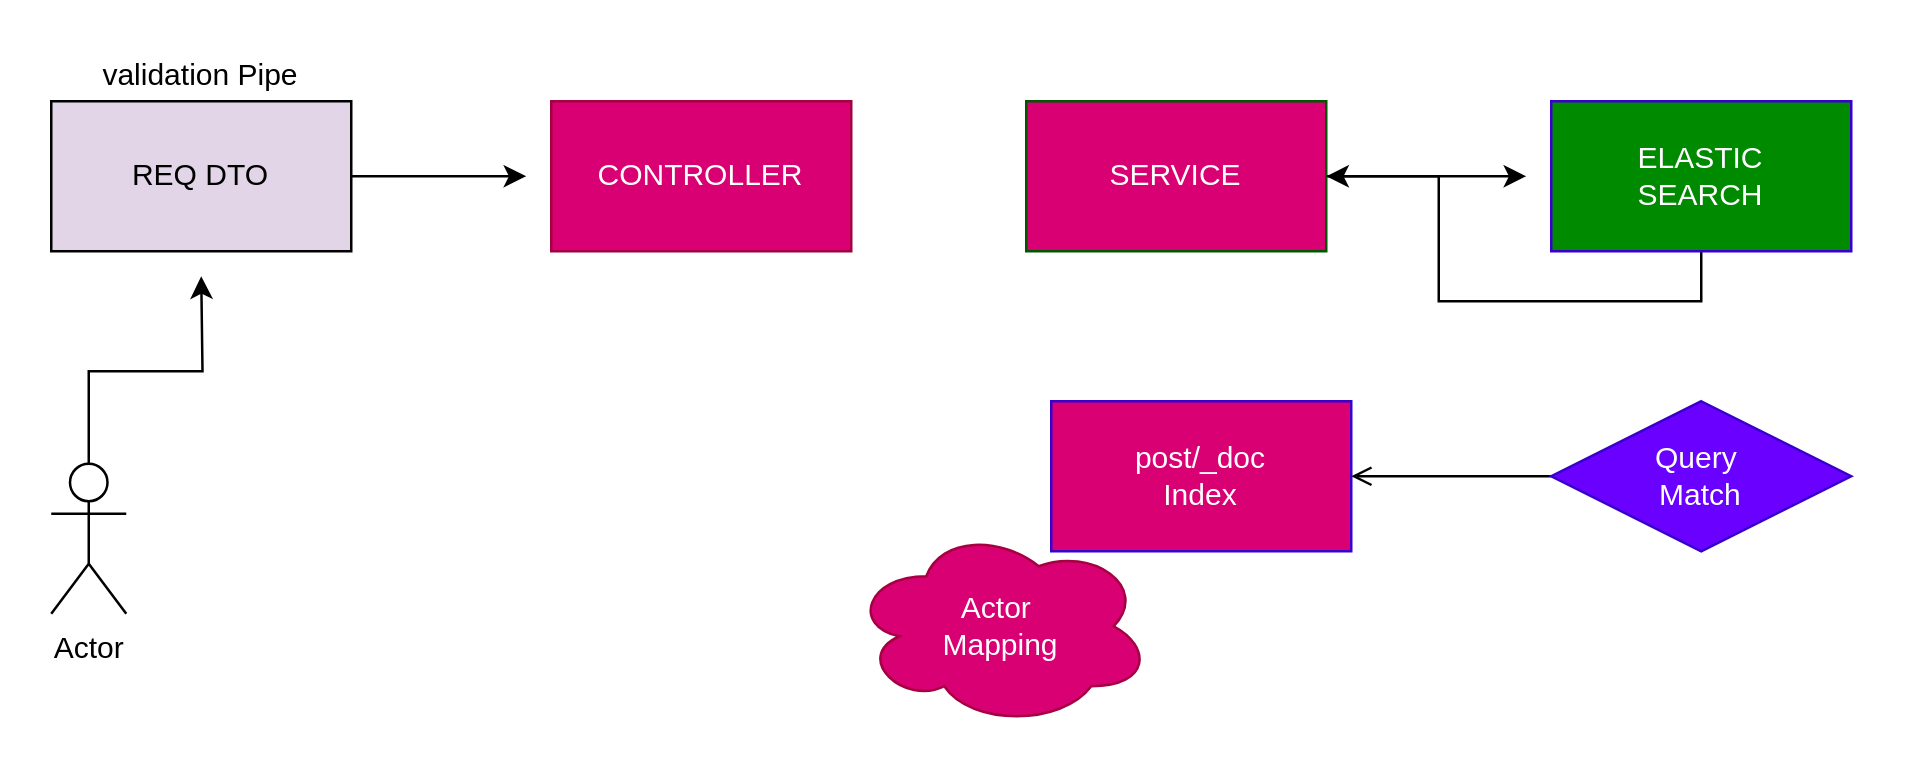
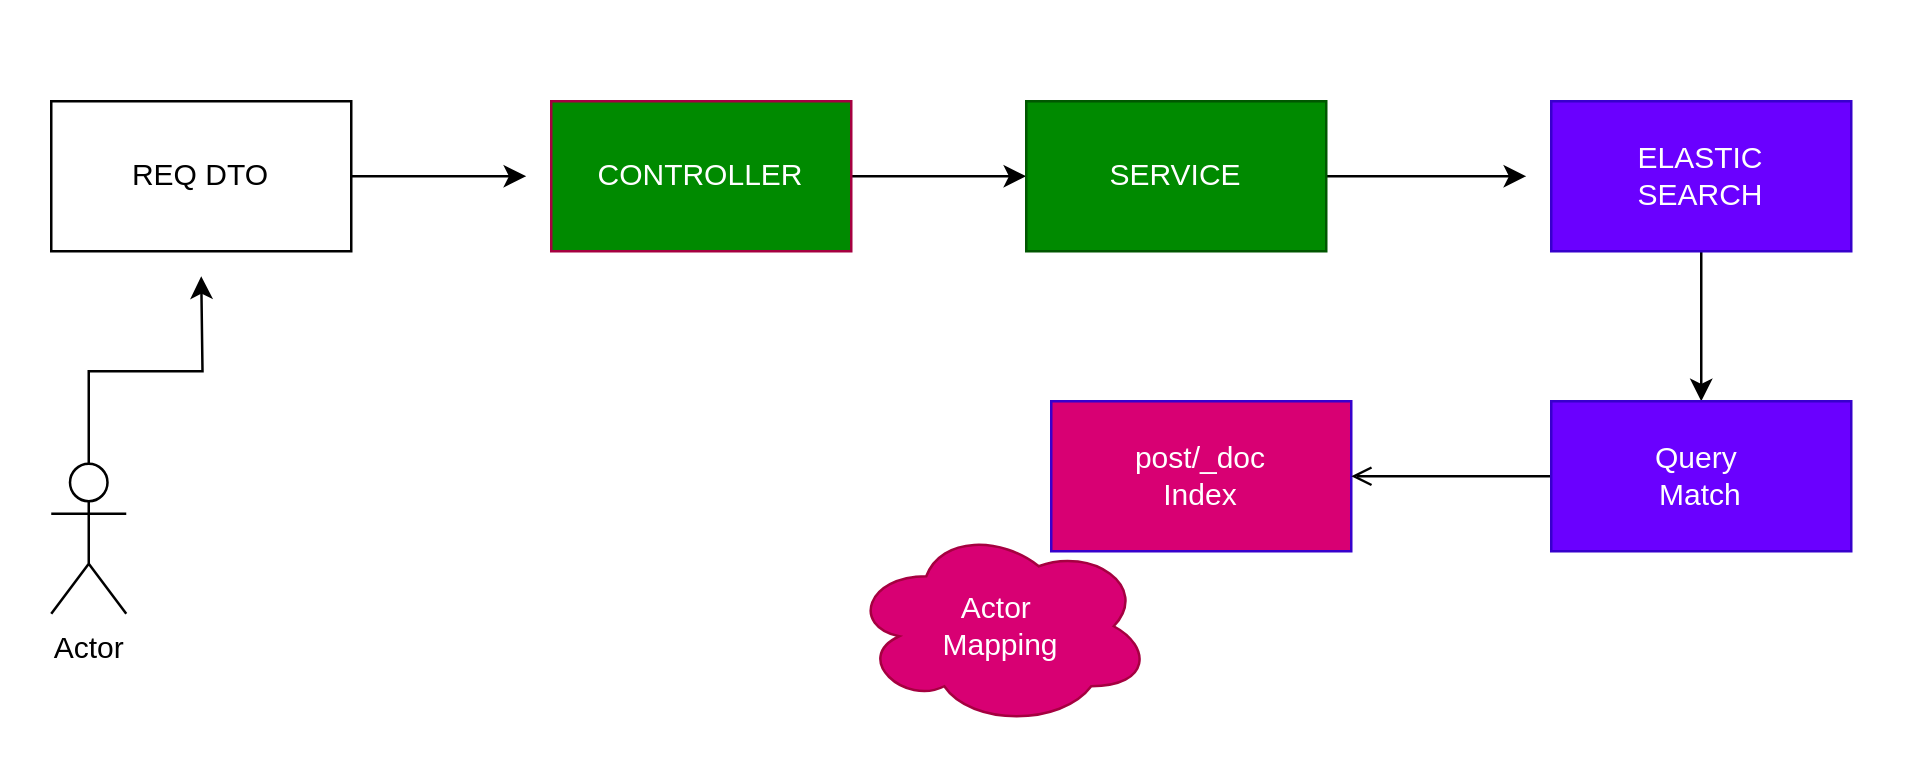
- <mxCell id="18" value="validation Pipe" style="text;html=1;strokeColor=none;fillColor=none;align=center;verticalAlign=middle;whiteSpace=wrap;rounded=0;" vertex="1" parent="1"><mxGeometry x="20" y="20" width="120" height="20" as="geometry" /></mxCell>
- <mxCell id="3" value="REQ DTO" style="rounded=0;whiteSpace=wrap;html=1;fillColor=#e1d5e7;" vertex="1" parent="1"><mxGeometry x="20" y="40" width="120" height="60" as="geometry" /></mxCell>
+ <mxCell id="3" value="REQ DTO" style="rounded=0;whiteSpace=wrap;html=1;" vertex="1" parent="1"><mxGeometry x="20" y="40" width="120" height="60" as="geometry" /></mxCell>
- <mxCell id="5" value="CONTROLLER" style="rounded=0;whiteSpace=wrap;html=1;fillColor=#d80073;strokeColor=#A50040;fontColor=#ffffff;" vertex="1" parent="1"><mxGeometry x="220" y="40" width="120" height="60" as="geometry" /></mxCell>
+ <mxCell id="5" value="CONTROLLER" style="rounded=0;whiteSpace=wrap;html=1;fillColor=#008a00;strokeColor=#A50040;fontColor=#ffffff;" vertex="1" parent="1"><mxGeometry x="220" y="40" width="120" height="60" as="geometry" /></mxCell>
+ <mxCell id="4" style="edgeStyle=orthogonalEdgeStyle;rounded=0;orthogonalLoop=1;jettySize=auto;html=1;exitX=1;exitY=0.5;exitDx=0;exitDy=0;entryX=0;entryY=0.5;entryDx=0;entryDy=0;" edge="1" parent="1" source="5" target="9"><mxGeometry relative="1" as="geometry" /></mxCell>
- <mxCell id="9" value="SERVICE" style="rounded=0;whiteSpace=wrap;html=1;fillColor=#d80073;strokeColor=#005700;fontColor=#ffffff;" vertex="1" parent="1"><mxGeometry x="410" y="40" width="120" height="60" as="geometry" /></mxCell>
+ <mxCell id="9" value="SERVICE" style="rounded=0;whiteSpace=wrap;html=1;fillColor=#008a00;strokeColor=#005700;fontColor=#ffffff;" vertex="1" parent="1"><mxGeometry x="410" y="40" width="120" height="60" as="geometry" /></mxCell>
- <mxCell id="11" value="ELASTIC &lt;br&gt;SEARCH" style="rounded=0;whiteSpace=wrap;html=1;fillColor=#008a00;strokeColor=#3700CC;fontColor=#ffffff;" vertex="1" parent="1"><mxGeometry x="620" y="40" width="120" height="60" as="geometry" /></mxCell>
+ <mxCell id="11" value="ELASTIC &lt;br&gt;SEARCH" style="rounded=0;whiteSpace=wrap;html=1;fillColor=#6a00ff;strokeColor=#3700CC;fontColor=#ffffff;" vertex="1" parent="1"><mxGeometry x="620" y="40" width="120" height="60" as="geometry" /></mxCell>
- <mxCell id="10" style="edgeStyle=orthogonalEdgeStyle;rounded=0;orthogonalLoop=1;jettySize=auto;html=1;exitX=0.5;exitY=1;exitDx=0;exitDy=0;" edge="1" parent="1" source="11" target="9"><mxGeometry relative="1" as="geometry" /></mxCell>
+ <mxCell id="10" style="edgeStyle=orthogonalEdgeStyle;rounded=0;orthogonalLoop=1;jettySize=auto;html=1;exitX=0.5;exitY=1;exitDx=0;exitDy=0;entryX=0.5;entryY=0;entryDx=0;entryDy=0;" edge="1" parent="1" source="11" target="14"><mxGeometry relative="1" as="geometry" /></mxCell>
- <mxCell id="14" value="Query&amp;nbsp;&lt;br&gt;Match" style="rhombus;whiteSpace=wrap;html=1;fillColor=#6a00ff;strokeColor=#3700CC;fontColor=#ffffff;" vertex="1" parent="1"><mxGeometry x="620" y="160" width="120" height="60" as="geometry" /></mxCell>
+ <mxCell id="14" value="Query&amp;nbsp;&lt;br&gt;Match" style="rounded=0;whiteSpace=wrap;html=1;fillColor=#6a00ff;strokeColor=#3700CC;fontColor=#ffffff;" vertex="1" parent="1"><mxGeometry x="620" y="160" width="120" height="60" as="geometry" /></mxCell>
